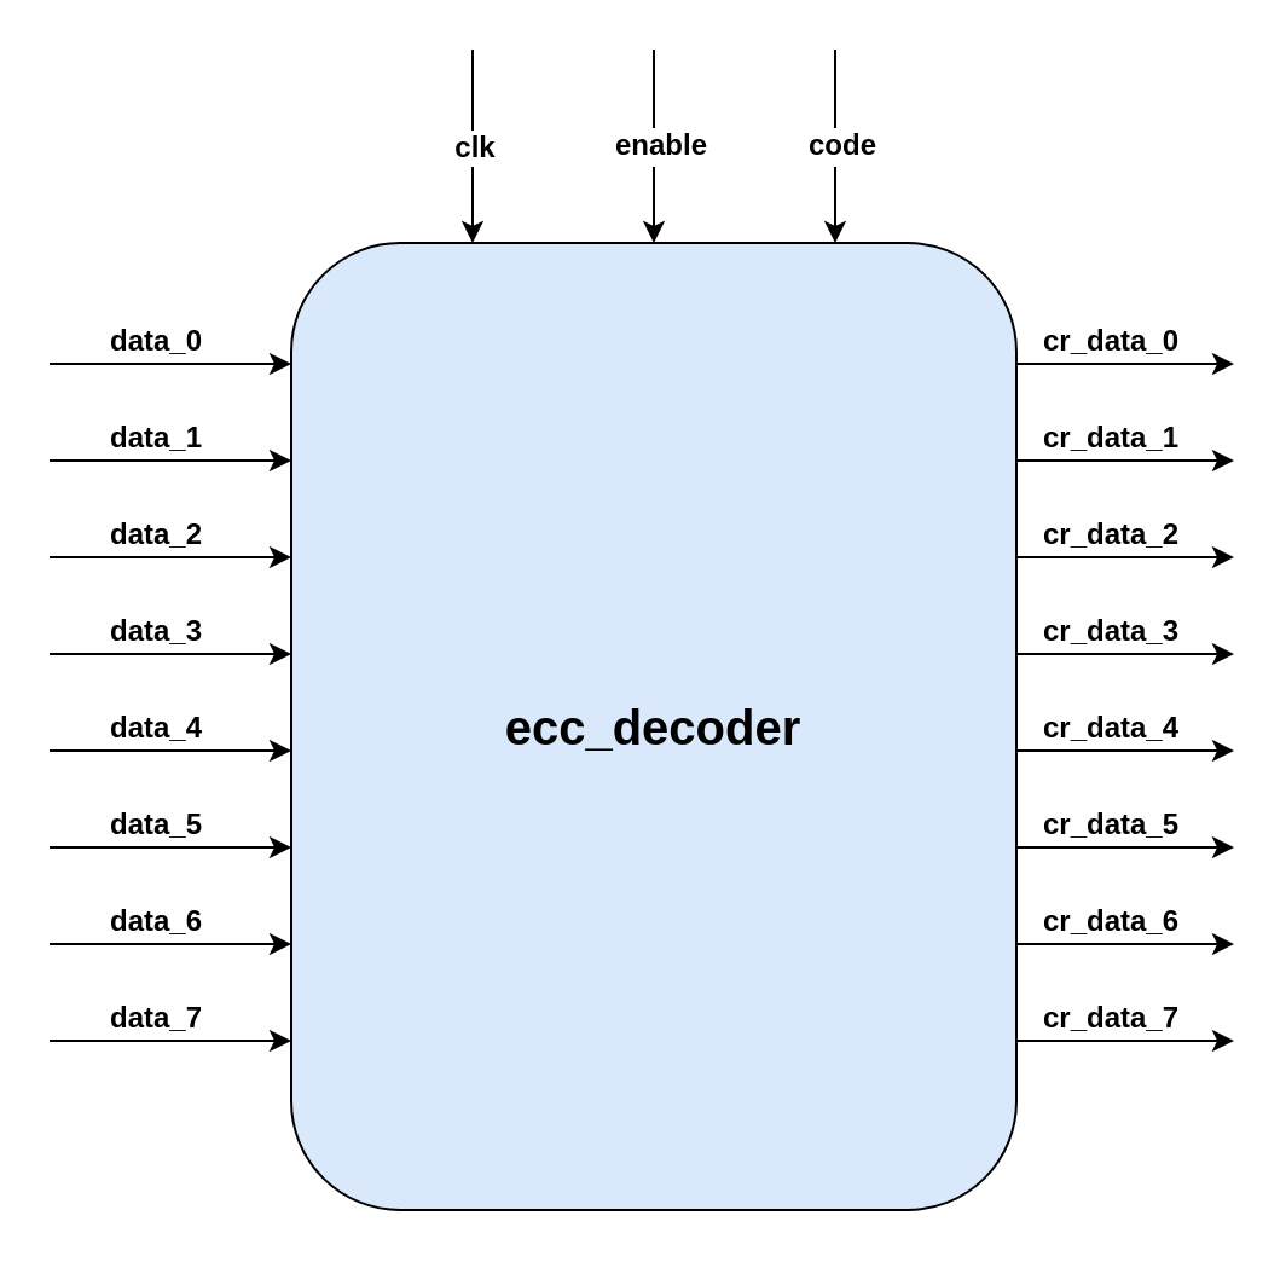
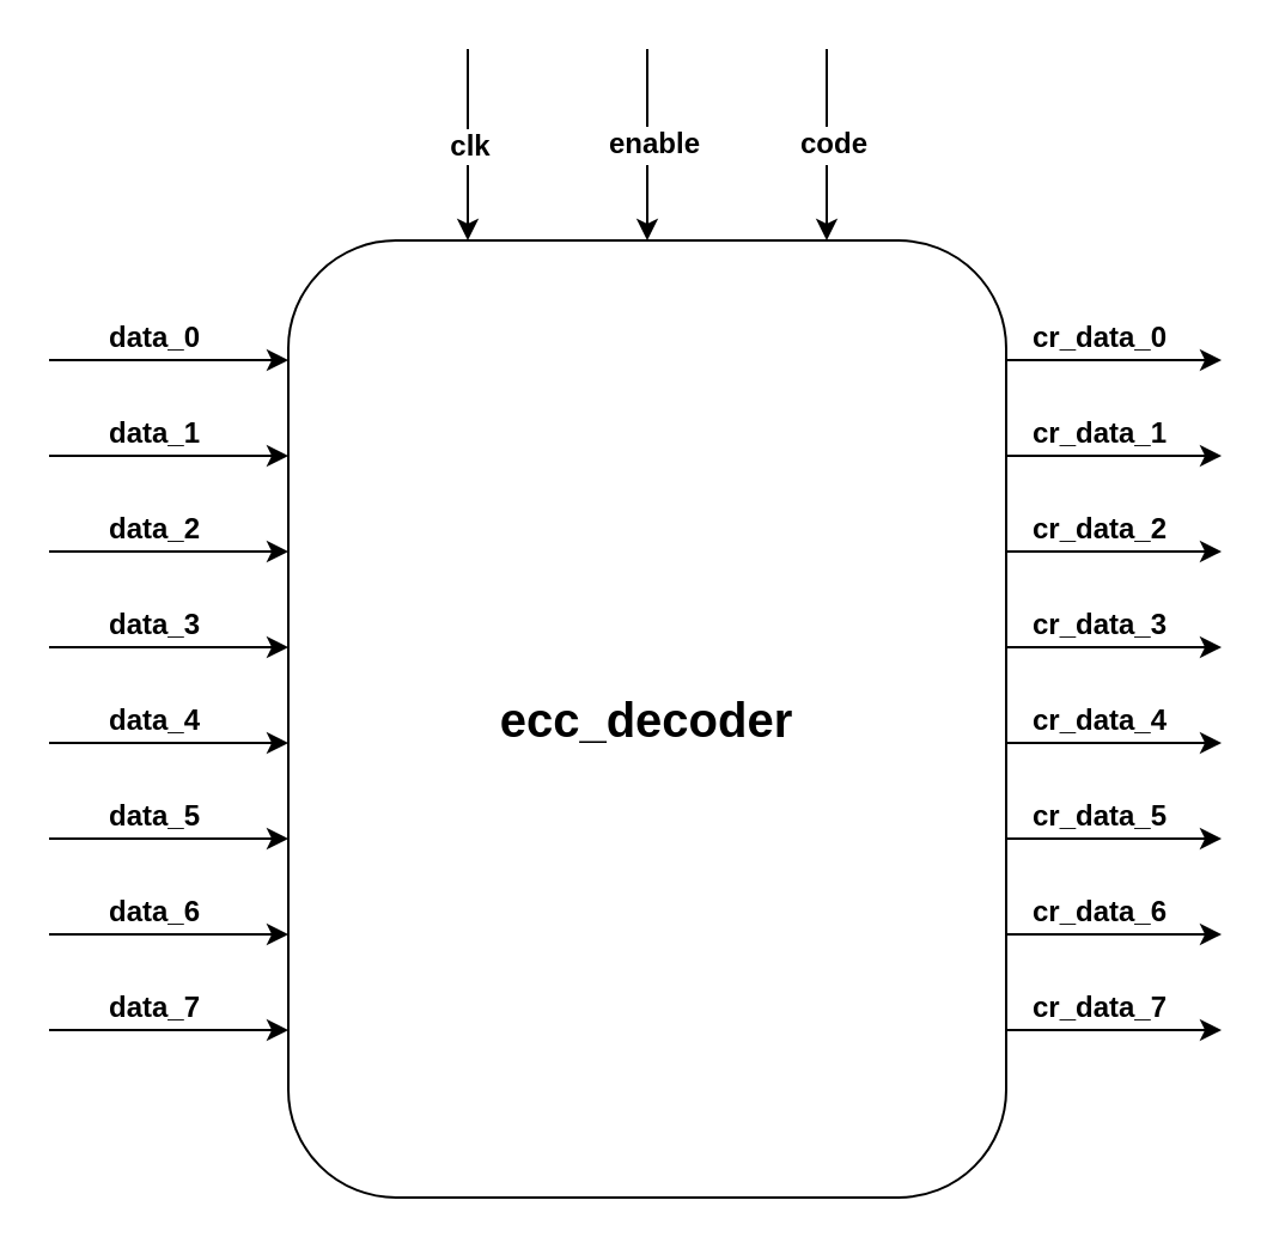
- <mxCell id="2" value="&lt;b&gt;&lt;font style=&quot;font-size: 20px;&quot;&gt;ecc_decoder&lt;/font&gt;&lt;/b&gt;" style="rounded=1;whiteSpace=wrap;html=1;movable=0;resizable=0;rotatable=0;deletable=0;editable=0;locked=1;connectable=0;fillColor=#dae8fc;" parent="1" vertex="1"><mxGeometry x="120" y="100" width="300" height="400" as="geometry" /></mxCell>
+ <mxCell id="2" value="&lt;b&gt;&lt;font style=&quot;font-size: 20px;&quot;&gt;ecc_decoder&lt;/font&gt;&lt;/b&gt;" style="rounded=1;whiteSpace=wrap;html=1;movable=0;resizable=0;rotatable=0;deletable=0;editable=0;locked=1;connectable=0;" parent="1" vertex="1"><mxGeometry x="120" y="100" width="300" height="400" as="geometry" /></mxCell>
